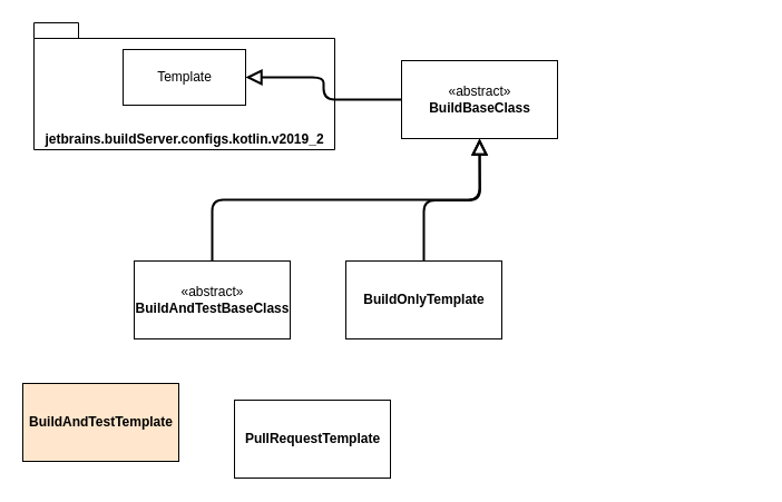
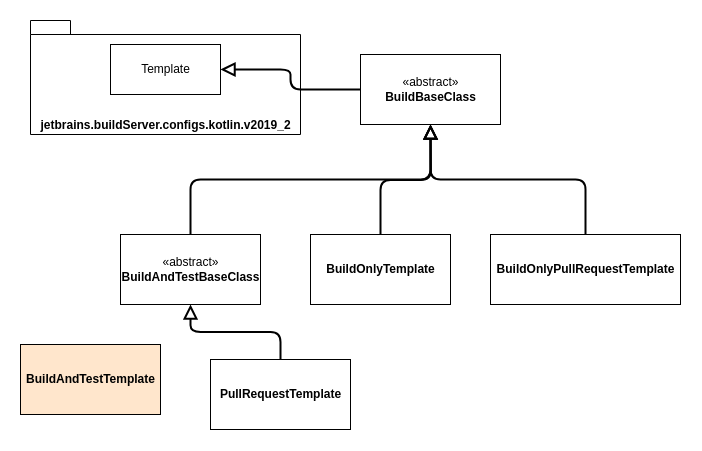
+ <mxCell id="10" value="" style="endArrow=block;html=1;endFill=0;endSize=10;startSize=12;strokeWidth=2;exitX=0.5;exitY=0;exitDx=0;exitDy=0;entryX=0.5;entryY=1;entryDx=0;entryDy=0;jumpStyle=none;rounded=1;edgeStyle=orthogonalEdgeStyle;elbow=vertical;" edge="1" parent="1" source="9" target="2"><mxGeometry width="50" height="50" relative="1" as="geometry"><mxPoint x="280" y="284" as="sourcePoint" /><mxPoint x="440" y="244" as="targetPoint" /></mxGeometry></mxCell>
+ <mxCell id="9" value="&lt;b&gt;BuildOnlyPullRequestTemplate&lt;/b&gt;" style="html=1;" vertex="1" parent="1"><mxGeometry x="490" y="234" width="190" height="70" as="geometry" /></mxCell>
+ <mxCell id="14" value="" style="endArrow=block;html=1;endFill=0;endSize=10;startSize=12;strokeWidth=2;exitX=0.5;exitY=0;exitDx=0;exitDy=0;edgeStyle=orthogonalEdgeStyle;" edge="1" parent="1" source="13" target="6"><mxGeometry width="50" height="50" relative="1" as="geometry"><mxPoint x="190" y="294" as="sourcePoint" /><mxPoint x="350" y="254" as="targetPoint" /></mxGeometry></mxCell>
